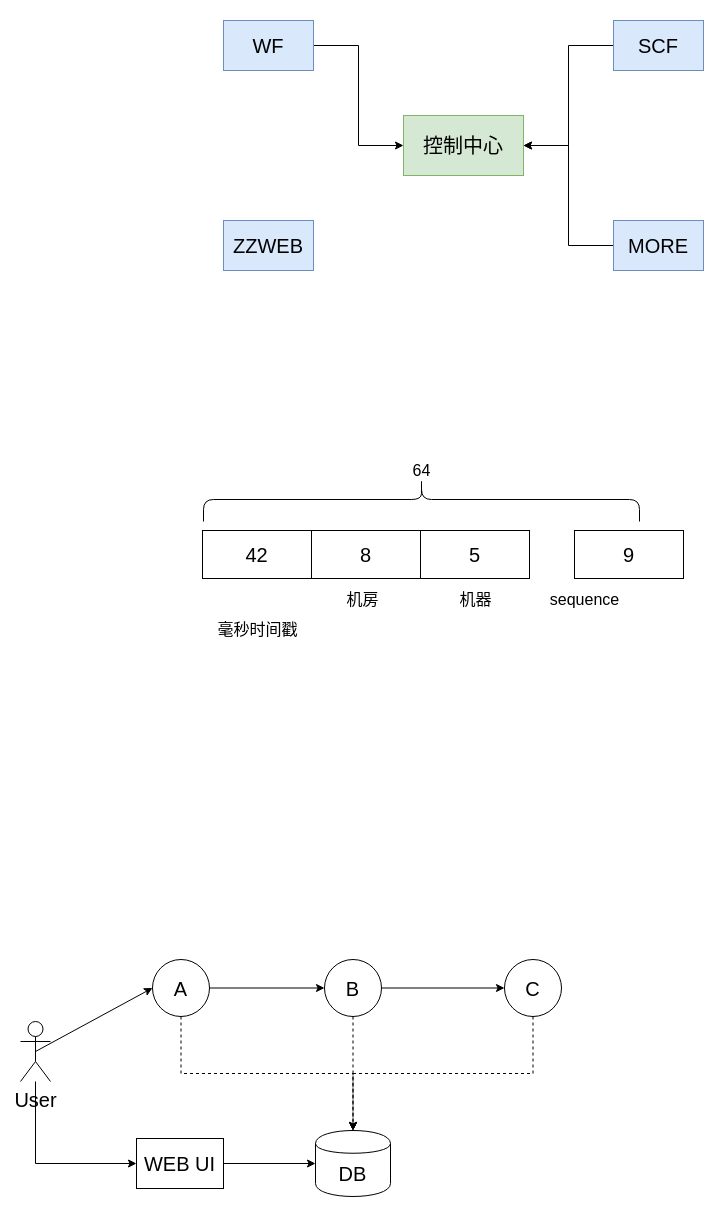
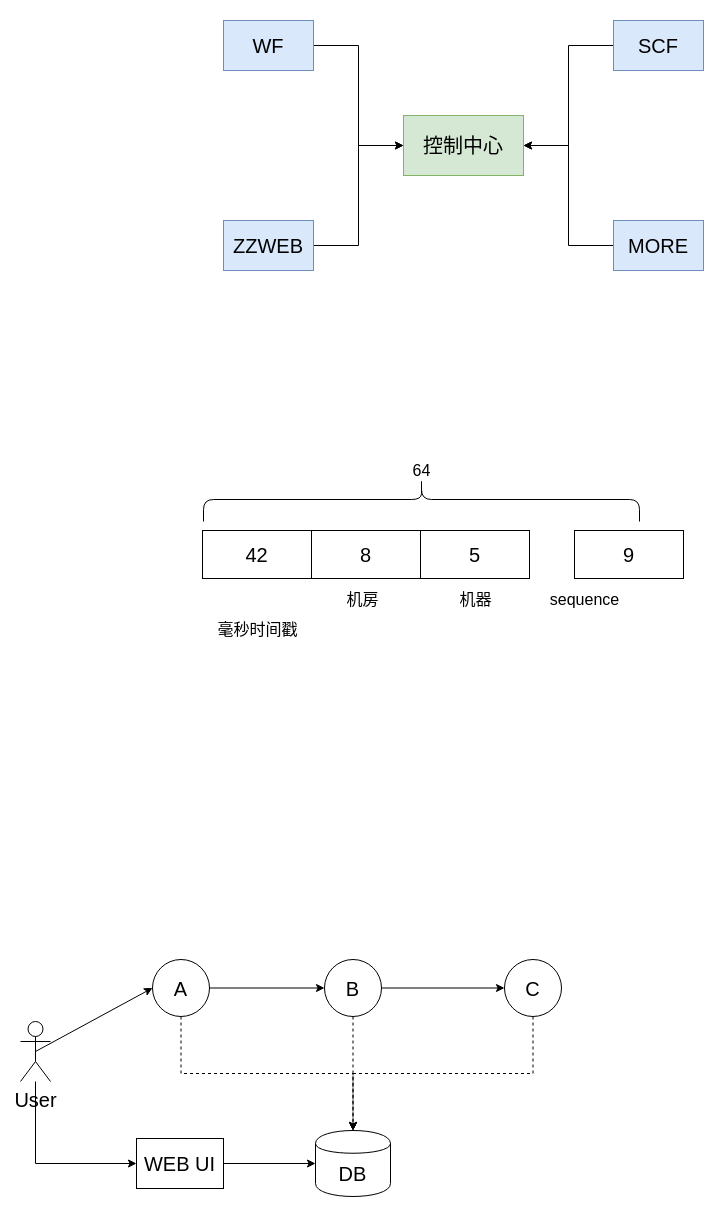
+ <mxCell id="5" style="edgeStyle=orthogonalEdgeStyle;rounded=0;orthogonalLoop=1;jettySize=auto;html=1;exitX=1;exitY=0.5;exitDx=0;exitDy=0;entryX=0;entryY=0.5;entryDx=0;entryDy=0;" parent="1" source="6" target="2" edge="1"><mxGeometry relative="1" as="geometry" /></mxCell>
